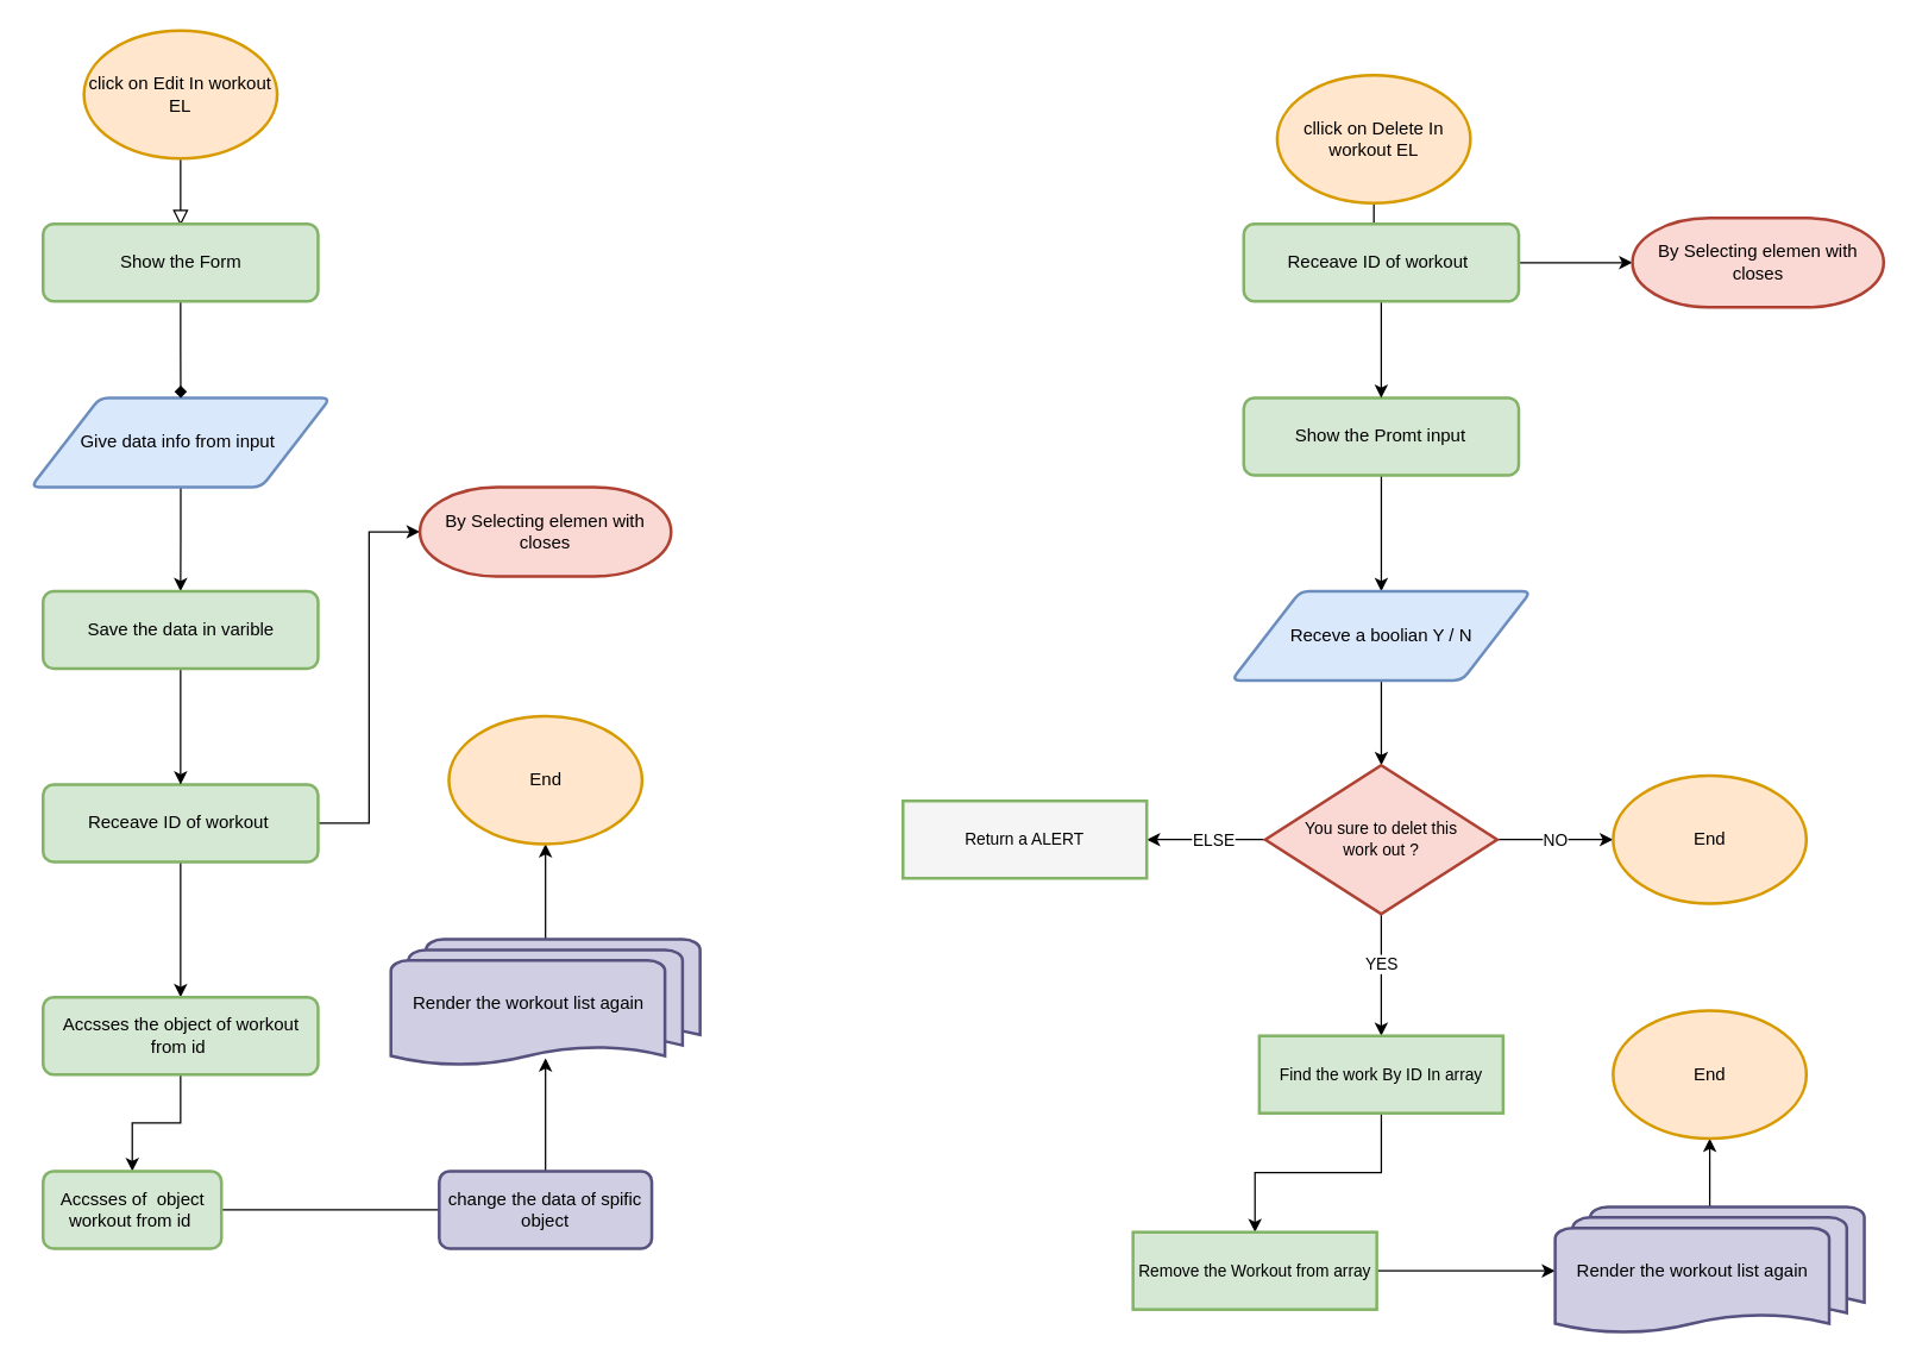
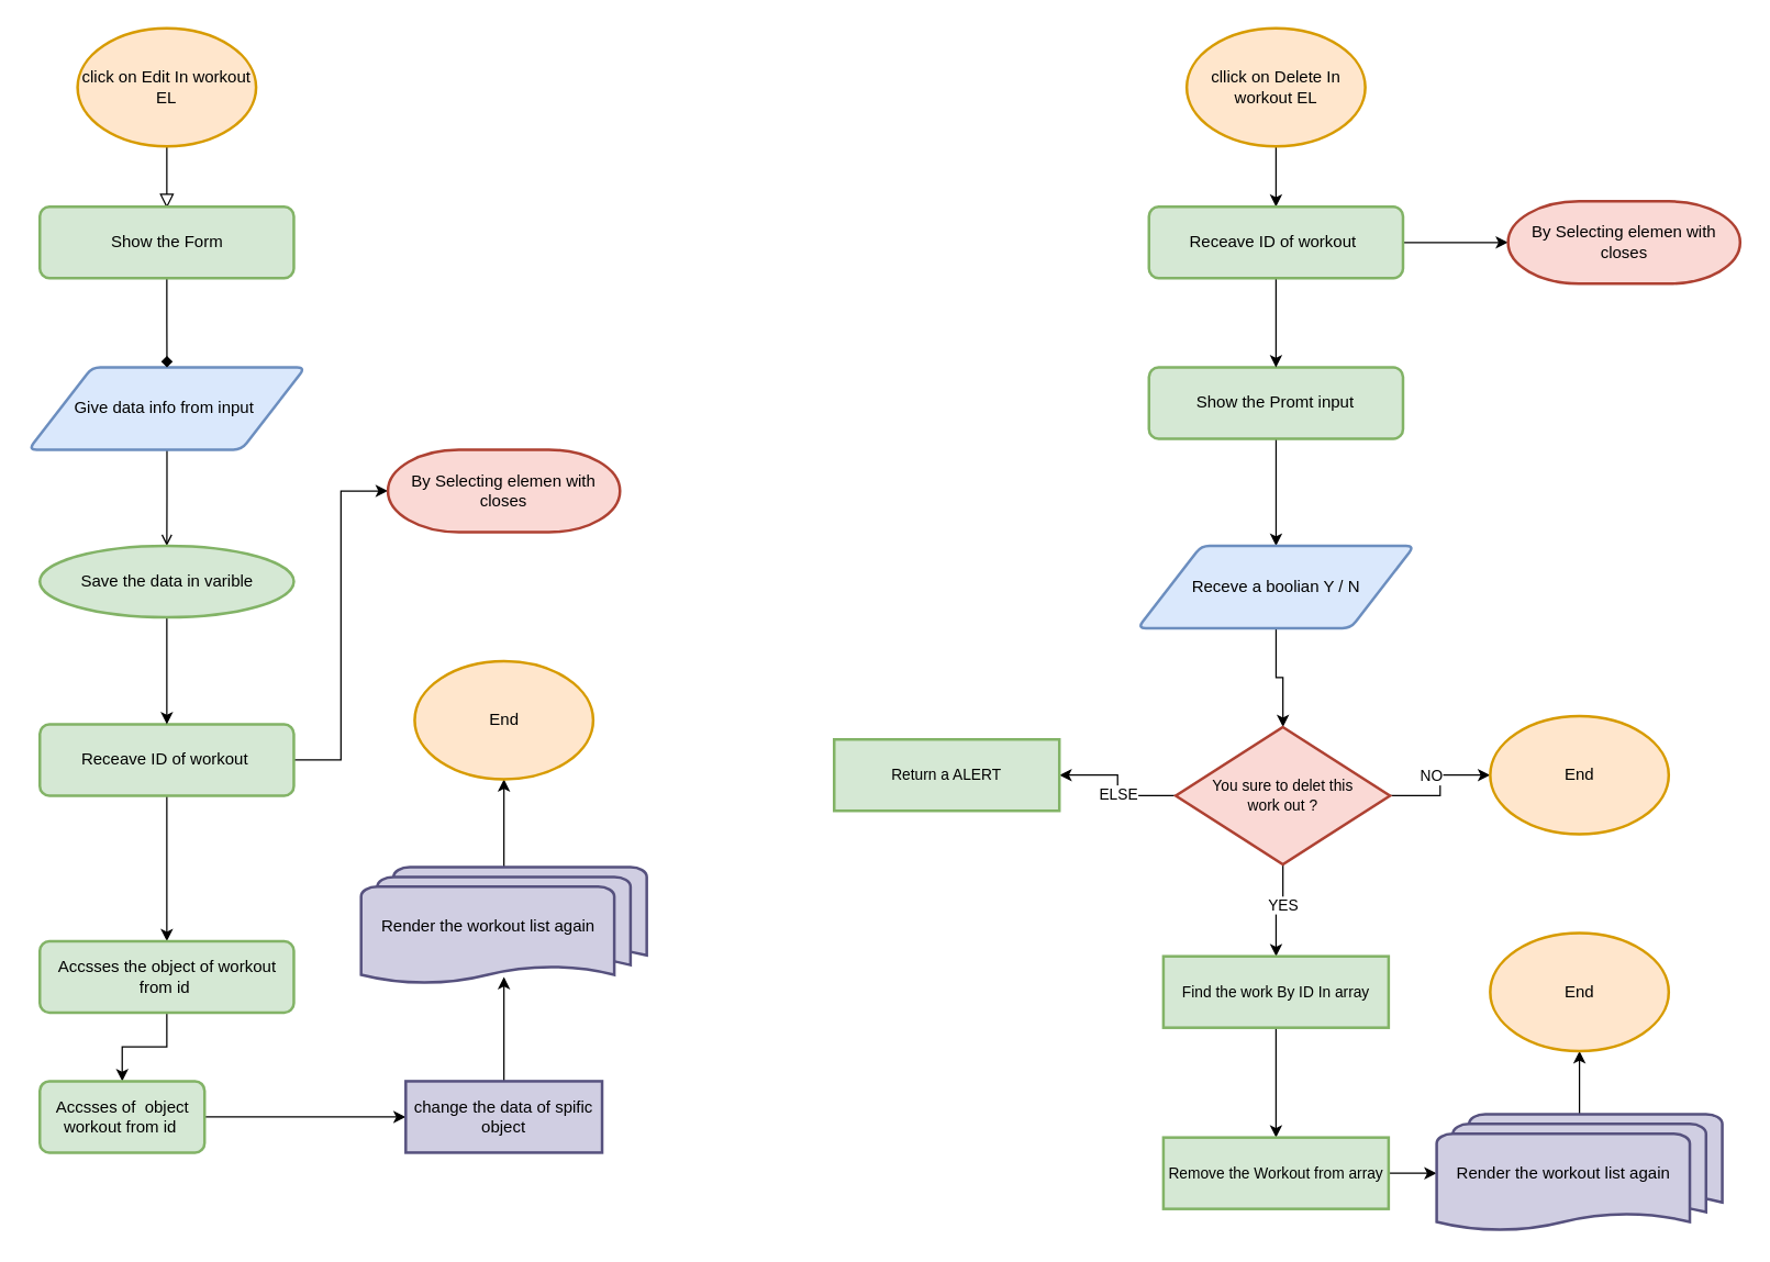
- <mxCell id="25" value="cllick on Delete In workout EL" style="strokeWidth=2;html=1;shape=mxgraph.flowchart.start_1;whiteSpace=wrap;fillColor=#ffe6cc;strokeColor=#d79b00;" vertex="1" parent="1"><mxGeometry x="858.75" y="50" width="130" height="86" as="geometry" /></mxCell>
+ <mxCell id="25" value="cllick on Delete In workout EL" style="strokeWidth=2;html=1;shape=mxgraph.flowchart.start_1;whiteSpace=wrap;fillColor=#ffe6cc;strokeColor=#d79b00;" vertex="1" parent="1"><mxGeometry x="863.75" y="20" width="130" height="86" as="geometry" /></mxCell>
- <mxCell id="4" value="" style="edgeStyle=orthogonalEdgeStyle;rounded=0;orthogonalLoop=1;jettySize=auto;html=1;" edge="1" parent="1" source="5" target="17"><mxGeometry relative="1" as="geometry" /></mxCell>
+ <mxCell id="4" value="" style="edgeStyle=orthogonalEdgeStyle;rounded=0;orthogonalLoop=1;jettySize=auto;html=1;endArrow=open;" edge="1" parent="1" source="5" target="17"><mxGeometry relative="1" as="geometry" /></mxCell>
- <mxCell id="17" value="Save the data in varible" style="rounded=1;whiteSpace=wrap;html=1;absoluteArcSize=1;arcSize=14;strokeWidth=2;fillColor=#d5e8d4;strokeColor=#82b366;" vertex="1" parent="1"><mxGeometry x="28.5" y="397" width="185" height="52" as="geometry" /></mxCell>
+ <mxCell id="17" value="Save the data in varible" style="ellipse;whiteSpace=wrap;html=1;absoluteArcSize=1;arcSize=14;strokeWidth=2;fillColor=#d5e8d4;strokeColor=#82b366;" vertex="1" parent="1"><mxGeometry x="28.5" y="397" width="185" height="52" as="geometry" /></mxCell>
- <mxCell id="49" value="Return a ALERT" style="whiteSpace=wrap;html=1;fontSize=11;fillColor=#f5f5f5;strokeColor=#82b366;strokeWidth=2;" vertex="1" parent="1"><mxGeometry x="607" y="538" width="164" height="52" as="geometry" /></mxCell>
+ <mxCell id="49" value="Return a ALERT" style="whiteSpace=wrap;html=1;fontSize=11;fillColor=#d5e8d4;strokeColor=#82b366;strokeWidth=2;" vertex="1" parent="1"><mxGeometry x="607" y="538" width="164" height="52" as="geometry" /></mxCell>
- <mxCell id="36" value="You sure to delet this &lt;br&gt;work out ?" style="strokeWidth=2;html=1;shape=mxgraph.flowchart.decision;whiteSpace=wrap;fontFamily=Helvetica;fontSize=11;fillColor=#fad9d5;strokeColor=#ae4132;" vertex="1" parent="1"><mxGeometry x="850.75" y="514" width="156" height="100" as="geometry" /></mxCell>
+ <mxCell id="36" value="You sure to delet this &lt;br&gt;work out ?" style="strokeWidth=2;html=1;shape=mxgraph.flowchart.decision;whiteSpace=wrap;fontFamily=Helvetica;fontSize=11;fillColor=#fad9d5;strokeColor=#ae4132;" vertex="1" parent="1"><mxGeometry x="855.75" y="529" width="156" height="100" as="geometry" /></mxCell>
- <mxCell id="10" value="Accsses the object of workout from id&amp;nbsp;" style="rounded=1;whiteSpace=wrap;html=1;absoluteArcSize=1;arcSize=14;strokeWidth=2;fillColor=#d5e8d4;strokeColor=#82b366;" vertex="1" parent="1"><mxGeometry x="28.5" y="670" width="185" height="52" as="geometry" /></mxCell>
+ <mxCell id="10" value="Accsses the object of workout from id&amp;nbsp;" style="rounded=1;whiteSpace=wrap;html=1;absoluteArcSize=1;arcSize=14;strokeWidth=2;fillColor=#d5e8d4;strokeColor=#82b366;" vertex="1" parent="1"><mxGeometry x="28.5" y="685" width="185" height="52" as="geometry" /></mxCell>
- <mxCell id="12" value="" style="edgeStyle=orthogonalEdgeStyle;rounded=0;orthogonalLoop=1;jettySize=auto;html=1;endArrow=none;" edge="1" parent="1" source="13" target="20"><mxGeometry relative="1" as="geometry" /></mxCell>
+ <mxCell id="12" value="" style="edgeStyle=orthogonalEdgeStyle;rounded=0;orthogonalLoop=1;jettySize=auto;html=1;" edge="1" parent="1" source="13" target="20"><mxGeometry relative="1" as="geometry" /></mxCell>
- <mxCell id="20" value="change the data of spific object" style="rounded=1;whiteSpace=wrap;html=1;absoluteArcSize=1;arcSize=14;strokeWidth=2;fillColor=#d0cee2;strokeColor=#56517e;" vertex="1" parent="1"><mxGeometry x="295" y="787" width="143" height="52" as="geometry" /></mxCell>
+ <mxCell id="20" value="change the data of spific object" style="whiteSpace=wrap;html=1;absoluteArcSize=1;arcSize=14;strokeWidth=2;fillColor=#d0cee2;strokeColor=#56517e;rounded=0;" vertex="1" parent="1"><mxGeometry x="295" y="787" width="143" height="52" as="geometry" /></mxCell>
- <mxCell id="45" value="Remove the Workout from array" style="whiteSpace=wrap;html=1;fontSize=11;fillColor=#d5e8d4;strokeColor=#82b366;strokeWidth=2;" vertex="1" parent="1"><mxGeometry x="761.75" y="828" width="164" height="52" as="geometry" /></mxCell>
+ <mxCell id="45" value="Remove the Workout from array" style="whiteSpace=wrap;html=1;fontSize=11;fillColor=#d5e8d4;strokeColor=#82b366;strokeWidth=2;" vertex="1" parent="1"><mxGeometry x="846.75" y="828" width="164" height="52" as="geometry" /></mxCell>
